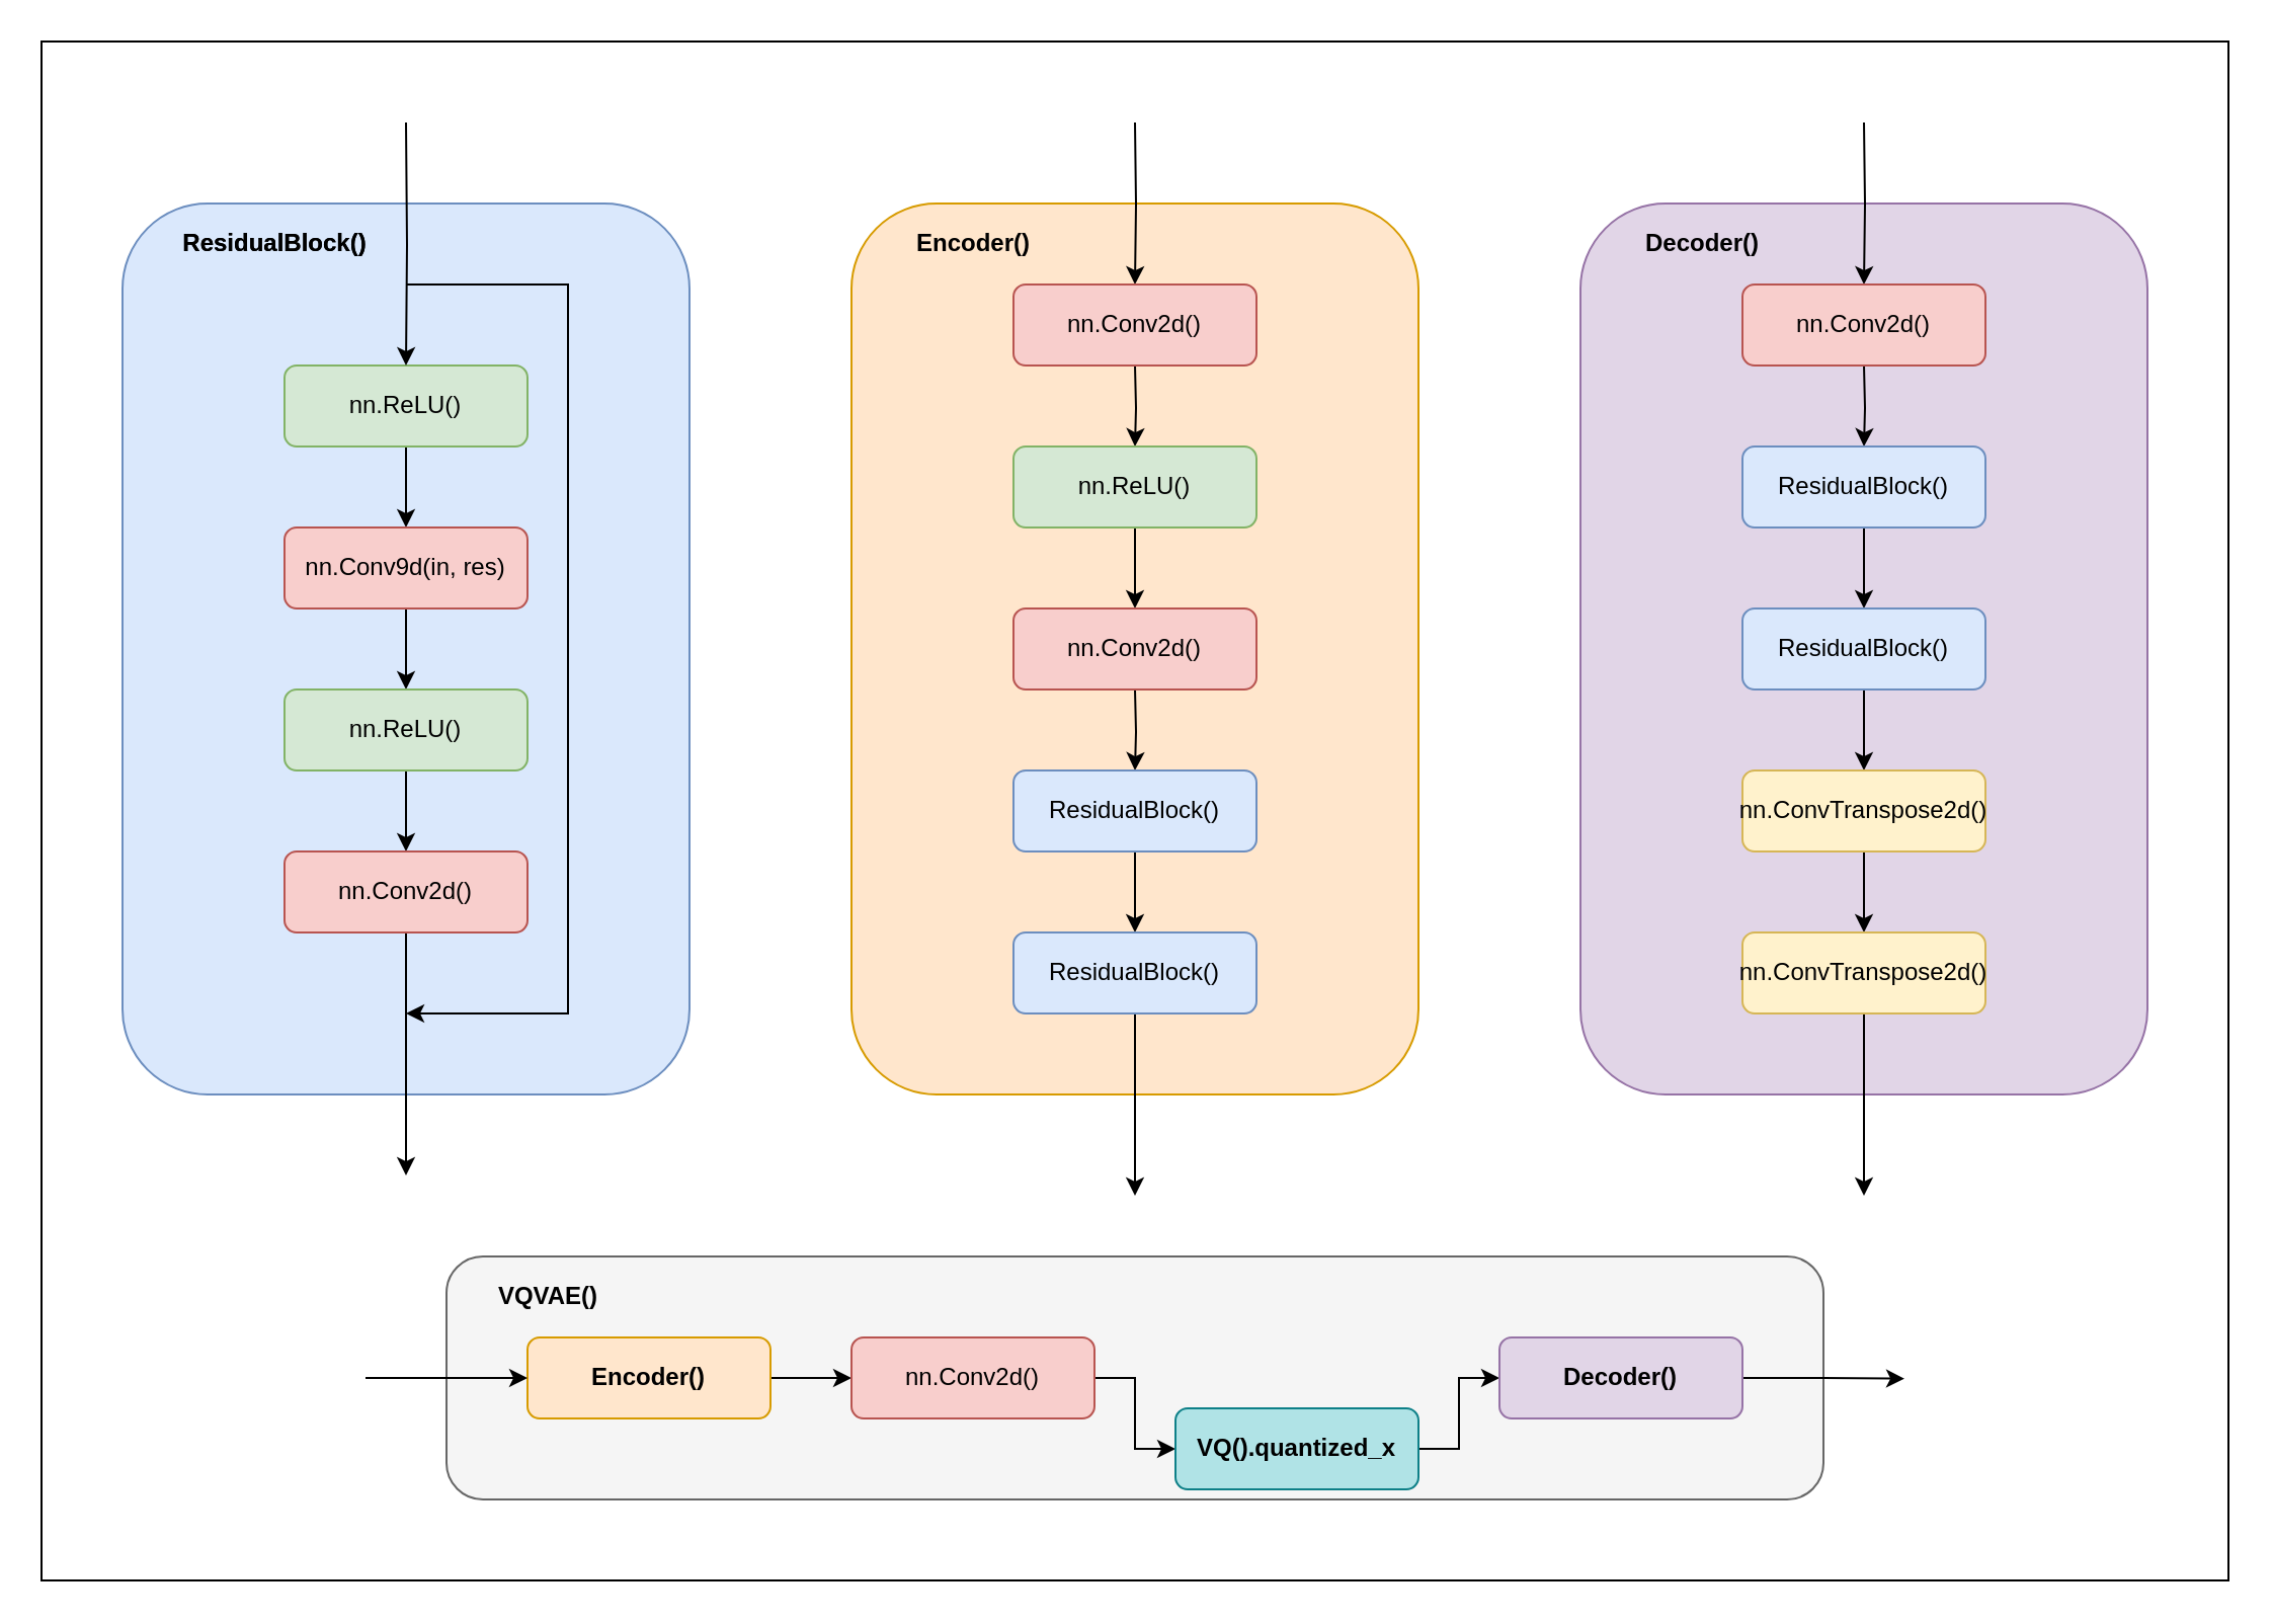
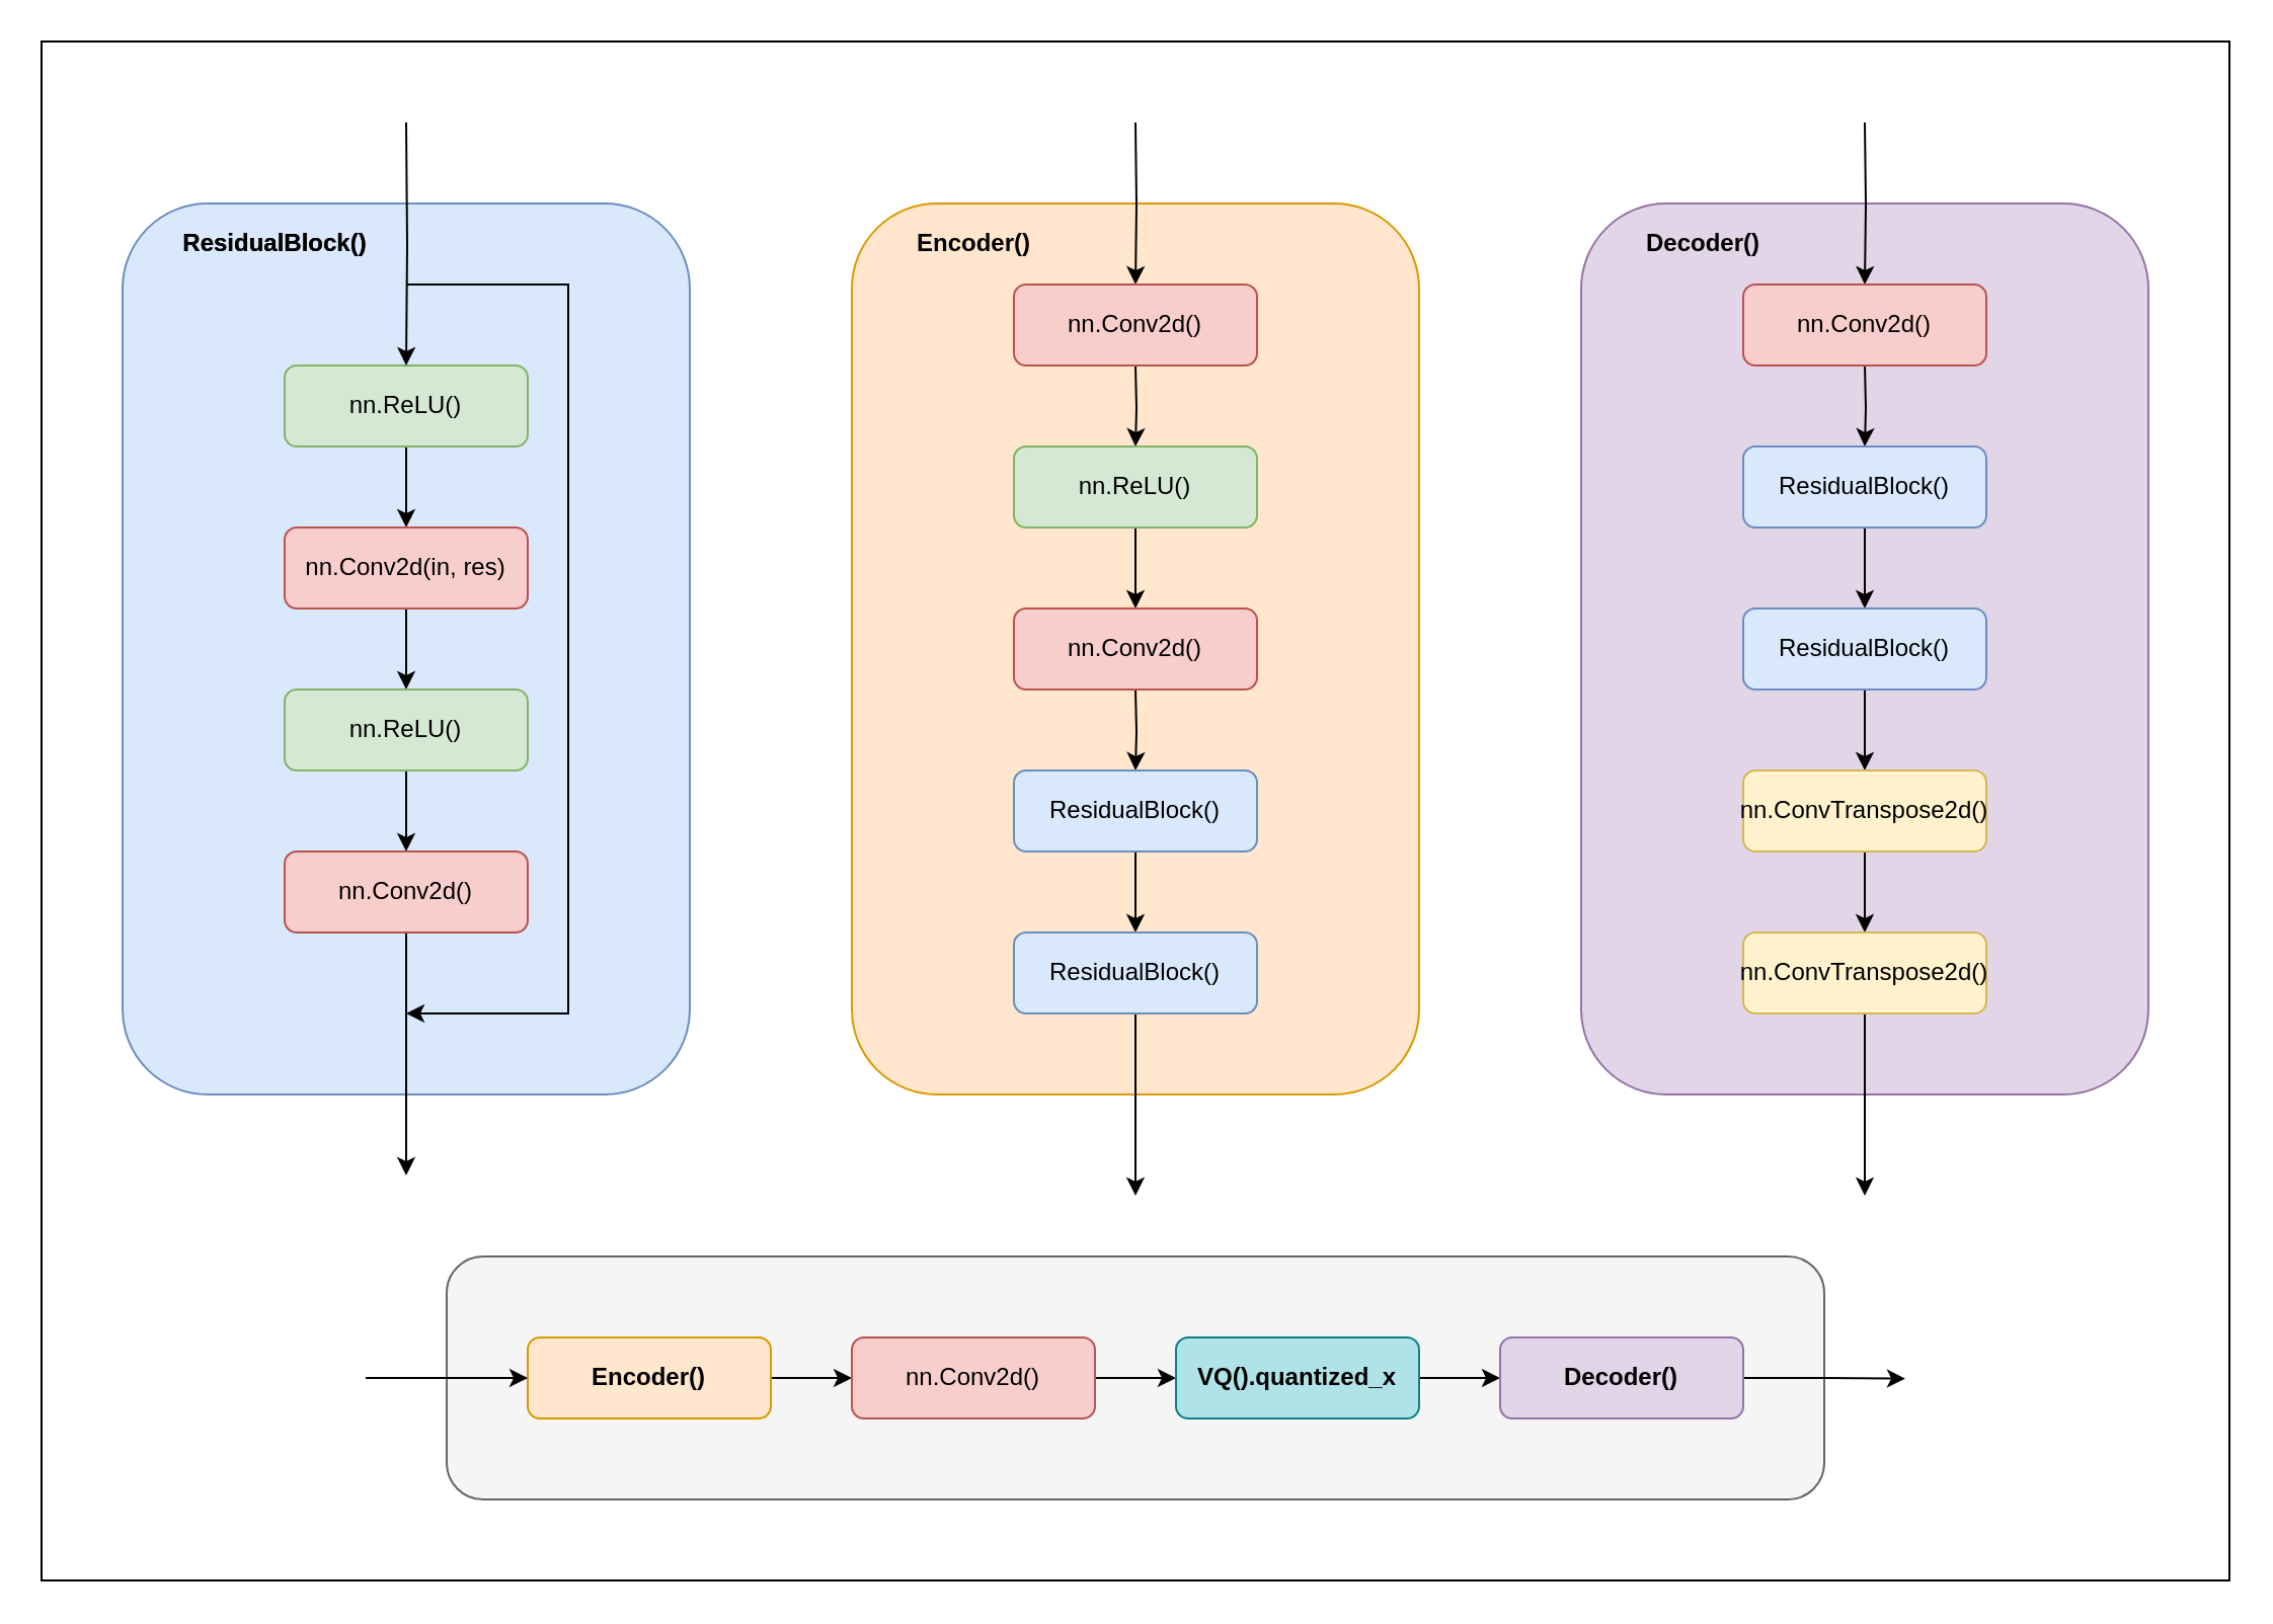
- <mxCell id="8" value="nn.Conv9d(in, res)" style="rounded=1;whiteSpace=wrap;html=1;fillColor=#f8cecc;strokeColor=#b85450;" parent="1" vertex="1"><mxGeometry x="140" y="260" width="120" height="40" as="geometry" /></mxCell>
+ <mxCell id="8" value="nn.Conv2d(in, res)" style="rounded=1;whiteSpace=wrap;html=1;fillColor=#f8cecc;strokeColor=#b85450;" parent="1" vertex="1"><mxGeometry x="140" y="260" width="120" height="40" as="geometry" /></mxCell>
- <mxCell id="52" value="&lt;font size=&quot;1&quot;&gt;&lt;b style=&quot;font-size: 12px&quot;&gt;VQVAE()&lt;/b&gt;&lt;/font&gt;" style="text;html=1;align=center;verticalAlign=middle;resizable=0;points=[];autosize=1;strokeColor=none;fillColor=none;" parent="1" vertex="1"><mxGeometry x="240" y="630" width="60" height="20" as="geometry" /></mxCell>
- <mxCell id="47" value="&lt;b&gt;VQ().quantized_x&lt;/b&gt;" style="rounded=1;whiteSpace=wrap;html=1;fillColor=#b0e3e6;strokeColor=#0e8088;" parent="1" vertex="1"><mxGeometry x="580" y="695" width="120" height="40" as="geometry" /></mxCell>
+ <mxCell id="47" value="&lt;b&gt;VQ().quantized_x&lt;/b&gt;" style="rounded=1;whiteSpace=wrap;html=1;fillColor=#b0e3e6;strokeColor=#0e8088;" parent="1" vertex="1"><mxGeometry x="580" y="660" width="120" height="40" as="geometry" /></mxCell>
